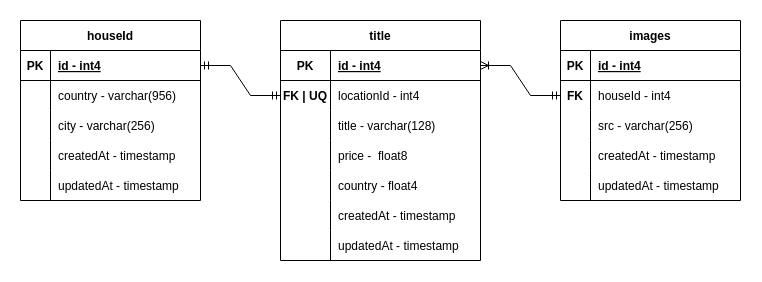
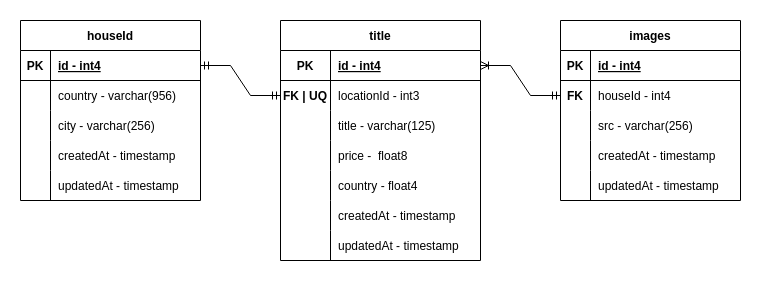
- <mxCell id="40" value="locationId - int4" style="shape=partialRectangle;connectable=0;fillColor=none;top=0;left=0;bottom=0;right=0;align=left;spacingLeft=6;overflow=hidden;" vertex="1" parent="38"><mxGeometry x="50" width="150" height="30" as="geometry"><mxRectangle width="150" height="30" as="alternateBounds" /></mxGeometry></mxCell>
+ <mxCell id="40" value="locationId - int3" style="shape=partialRectangle;connectable=0;fillColor=none;top=0;left=0;bottom=0;right=0;align=left;spacingLeft=6;overflow=hidden;" vertex="1" parent="38"><mxGeometry x="50" width="150" height="30" as="geometry"><mxRectangle width="150" height="30" as="alternateBounds" /></mxGeometry></mxCell>
- <mxCell id="43" value="title - varchar(128)" style="shape=partialRectangle;connectable=0;fillColor=none;top=0;left=0;bottom=0;right=0;align=left;spacingLeft=6;overflow=hidden;" vertex="1" parent="41"><mxGeometry x="50" width="150" height="30" as="geometry"><mxRectangle width="150" height="30" as="alternateBounds" /></mxGeometry></mxCell>
+ <mxCell id="43" value="title - varchar(125)" style="shape=partialRectangle;connectable=0;fillColor=none;top=0;left=0;bottom=0;right=0;align=left;spacingLeft=6;overflow=hidden;" vertex="1" parent="41"><mxGeometry x="50" width="150" height="30" as="geometry"><mxRectangle width="150" height="30" as="alternateBounds" /></mxGeometry></mxCell>
